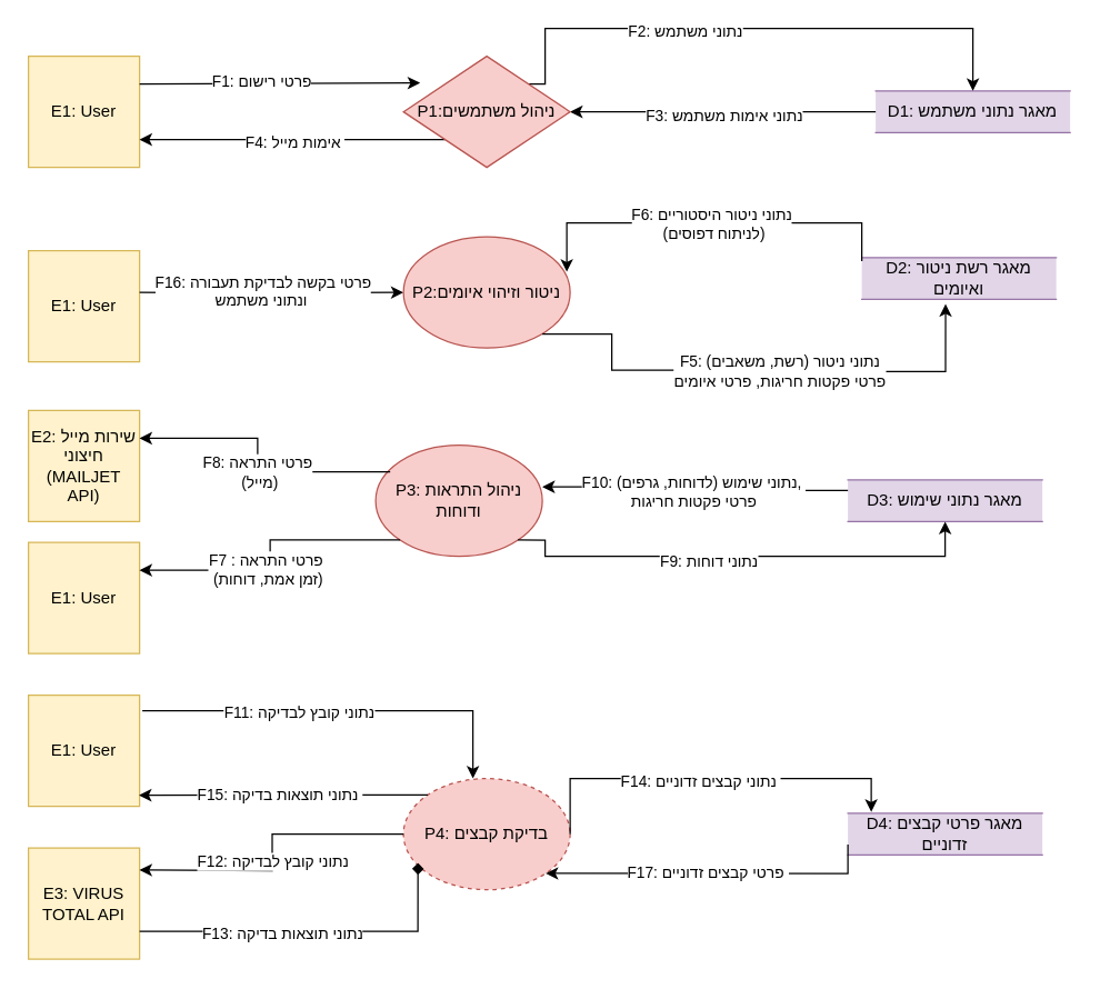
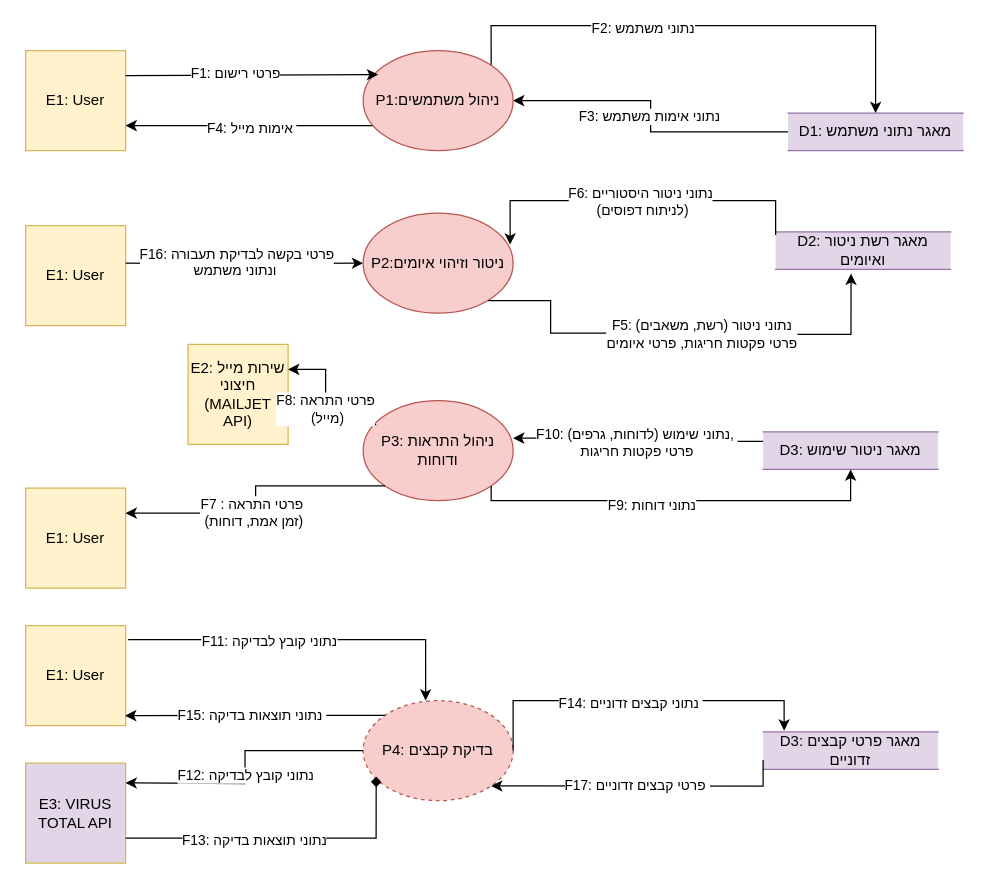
- <mxCell id="14" value="P1:ניהול משתמשים" style="rhombus;whiteSpace=wrap;html=1;fillColor=#f8cecc;strokeColor=#b85450;" parent="1" vertex="1"><mxGeometry x="290" y="40" width="120" height="80" as="geometry" /></mxCell>
+ <mxCell id="14" value="P1:ניהול משתמשים" style="ellipse;whiteSpace=wrap;html=1;fillColor=#f8cecc;strokeColor=#b85450;" parent="1" vertex="1"><mxGeometry x="290" y="40" width="120" height="80" as="geometry" /></mxCell>
- <mxCell id="2" value="D1: מאגר נתוני משתמש" style="html=1;dashed=0;whiteSpace=wrap;shape=partialRectangle;right=0;left=0;fillColor=#e1d5e7;strokeColor=#9673a6;" parent="1" vertex="1"><mxGeometry x="630" y="65" width="140" height="30" as="geometry" /></mxCell>
+ <mxCell id="2" value="D1: מאגר נתוני משתמש" style="html=1;dashed=0;whiteSpace=wrap;shape=partialRectangle;right=0;left=0;fillColor=#e1d5e7;strokeColor=#9673a6;" parent="1" vertex="1"><mxGeometry x="630" y="90" width="140" height="30" as="geometry" /></mxCell>
- <mxCell id="24" value="E2: שירות מייל חיצוני (MAILJET API)" style="whiteSpace=wrap;html=1;aspect=fixed;fillColor=#fff2cc;strokeColor=#d6b656;" parent="1" vertex="1"><mxGeometry x="20" y="295" width="80" height="80" as="geometry" /></mxCell>
+ <mxCell id="24" value="E2: שירות מייל חיצוני (MAILJET API)" style="whiteSpace=wrap;html=1;aspect=fixed;fillColor=#fff2cc;strokeColor=#d6b656;" parent="1" vertex="1"><mxGeometry x="150" y="275" width="80" height="80" as="geometry" /></mxCell>
- <mxCell id="21" value="P3: ניהול התראות ודוחות" style="ellipse;whiteSpace=wrap;html=1;fillColor=#f8cecc;strokeColor=#b85450;" parent="1" vertex="1"><mxGeometry x="270" y="320" width="120" height="80" as="geometry" /></mxCell>
+ <mxCell id="21" value="P3: ניהול התראות ודוחות" style="ellipse;whiteSpace=wrap;html=1;fillColor=#f8cecc;strokeColor=#b85450;" parent="1" vertex="1"><mxGeometry x="290" y="320" width="120" height="80" as="geometry" /></mxCell>
- <mxCell id="6" value="D3: מאגר נתוני שימוש" style="html=1;dashed=0;whiteSpace=wrap;shape=partialRectangle;right=0;left=0;fillColor=#e1d5e7;strokeColor=#9673a6;" parent="1" vertex="1"><mxGeometry x="610" y="345" width="140" height="30" as="geometry" /></mxCell>
+ <mxCell id="6" value="D3: מאגר ניטור שימוש" style="html=1;dashed=0;whiteSpace=wrap;shape=partialRectangle;right=0;left=0;fillColor=#e1d5e7;strokeColor=#9673a6;" parent="1" vertex="1"><mxGeometry x="610" y="345" width="140" height="30" as="geometry" /></mxCell>
- <mxCell id="5" value="D4: מאגר פרטי קבצים זדוניים" style="html=1;dashed=0;whiteSpace=wrap;shape=partialRectangle;right=0;left=0;fillColor=#e1d5e7;strokeColor=#9673a6;" parent="1" vertex="1"><mxGeometry x="610" y="585" width="140" height="30" as="geometry" /></mxCell>
+ <mxCell id="5" value="D3: מאגר פרטי קבצים זדוניים" style="html=1;dashed=0;whiteSpace=wrap;shape=partialRectangle;right=0;left=0;fillColor=#e1d5e7;strokeColor=#9673a6;" parent="1" vertex="1"><mxGeometry x="610" y="585" width="140" height="30" as="geometry" /></mxCell>
- <mxCell id="25" value="E3: VIRUS TOTAL API" style="whiteSpace=wrap;html=1;aspect=fixed;fillColor=#fff2cc;strokeColor=#d6b656;" parent="1" vertex="1"><mxGeometry x="20" y="610" width="80" height="80" as="geometry" /></mxCell>
+ <mxCell id="25" value="E3: VIRUS TOTAL API" style="whiteSpace=wrap;html=1;aspect=fixed;fillColor=#e1d5e7;strokeColor=#d6b656;" parent="1" vertex="1"><mxGeometry x="20" y="610" width="80" height="80" as="geometry" /></mxCell>
